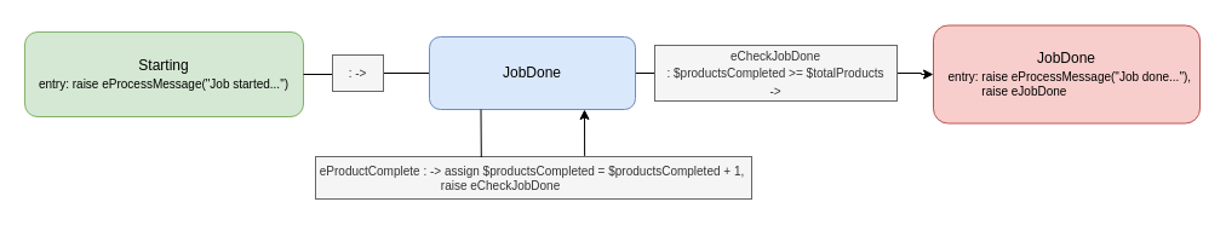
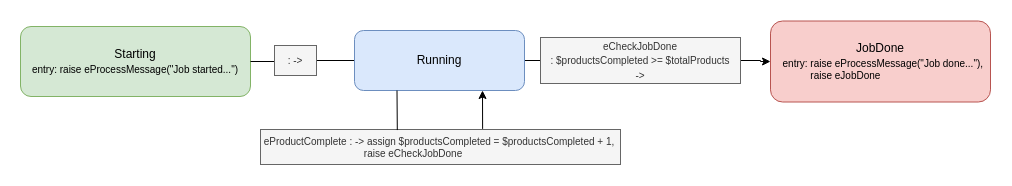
- <mxCell id="8" value="&lt;font style=&quot;&quot;&gt;&lt;font style=&quot;font-size: 12px;&quot;&gt;JobDone&lt;/font&gt;&lt;br&gt;&lt;/font&gt;" style="rounded=1;whiteSpace=wrap;html=1;fillColor=#dae8fc;strokeColor=#6c8ebf;" vertex="1" parent="1"><mxGeometry x="354" y="30" width="170" height="60" as="geometry" /></mxCell>
+ <mxCell id="8" value="&lt;font style=&quot;&quot;&gt;&lt;font style=&quot;font-size: 12px;&quot;&gt;Running&lt;/font&gt;&lt;br&gt;&lt;/font&gt;" style="rounded=1;whiteSpace=wrap;html=1;fillColor=#dae8fc;strokeColor=#6c8ebf;" vertex="1" parent="1"><mxGeometry x="354" y="30" width="170" height="60" as="geometry" /></mxCell>
